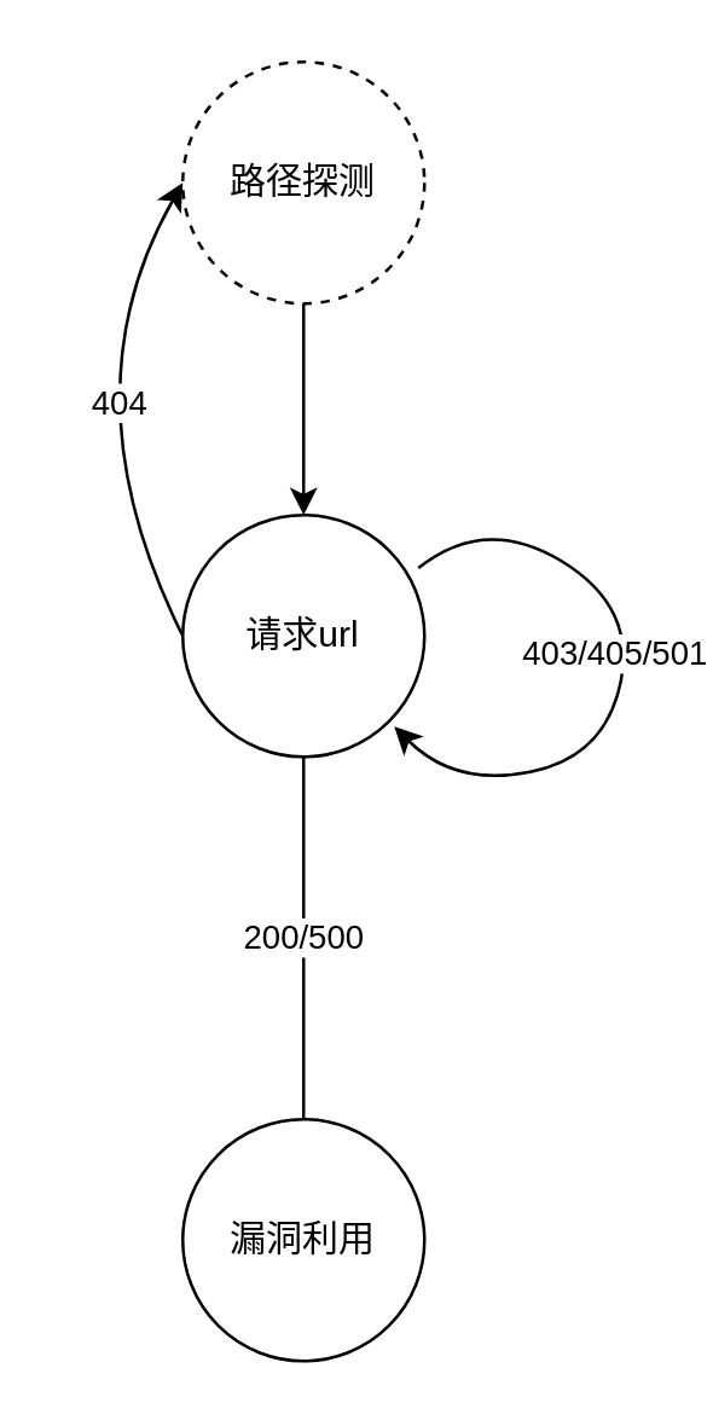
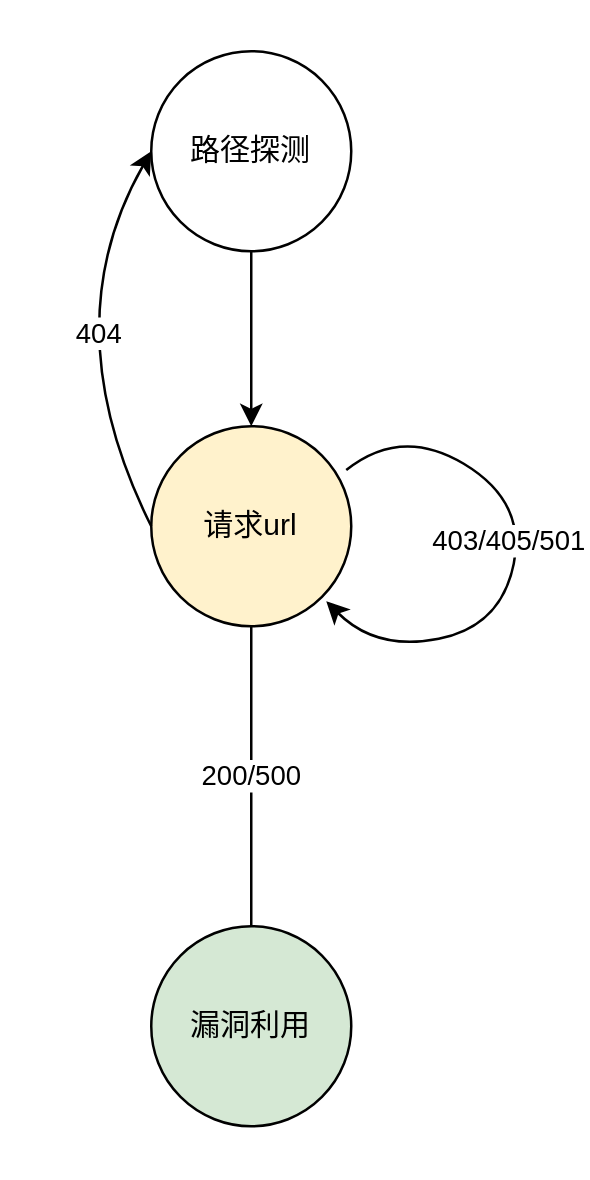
- <mxCell id="8" value="路径探测" style="ellipse;whiteSpace=wrap;html=1;aspect=fixed;dashed=1;" vertex="1" parent="1"><mxGeometry x="60" y="20" width="80" height="80" as="geometry" /></mxCell>
+ <mxCell id="8" value="路径探测" style="ellipse;whiteSpace=wrap;html=1;aspect=fixed;" vertex="1" parent="1"><mxGeometry x="60" y="20" width="80" height="80" as="geometry" /></mxCell>
- <mxCell id="3" value="请求url" style="ellipse;whiteSpace=wrap;html=1;aspect=fixed;" vertex="1" parent="1"><mxGeometry x="60" y="170" width="80" height="80" as="geometry" /></mxCell>
+ <mxCell id="3" value="请求url" style="ellipse;whiteSpace=wrap;html=1;aspect=fixed;fillColor=#fff2cc;" vertex="1" parent="1"><mxGeometry x="60" y="170" width="80" height="80" as="geometry" /></mxCell>
- <mxCell id="4" value="漏洞利用" style="ellipse;whiteSpace=wrap;html=1;aspect=fixed;" vertex="1" parent="1"><mxGeometry x="60" y="370" width="80" height="80" as="geometry" /></mxCell>
+ <mxCell id="4" value="漏洞利用" style="ellipse;whiteSpace=wrap;html=1;aspect=fixed;fillColor=#d5e8d4;" vertex="1" parent="1"><mxGeometry x="60" y="370" width="80" height="80" as="geometry" /></mxCell>
